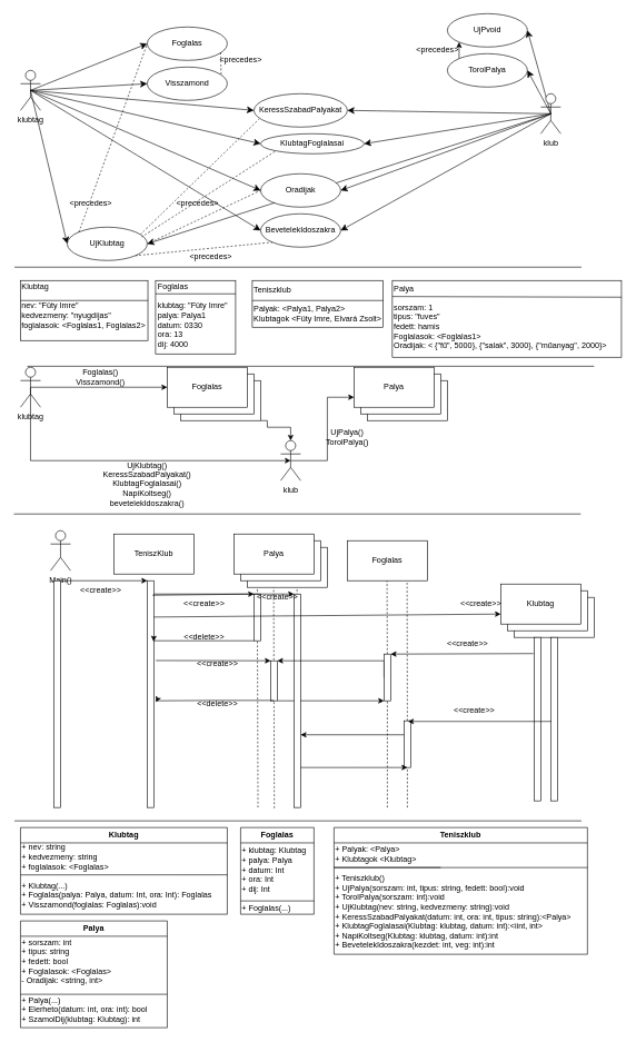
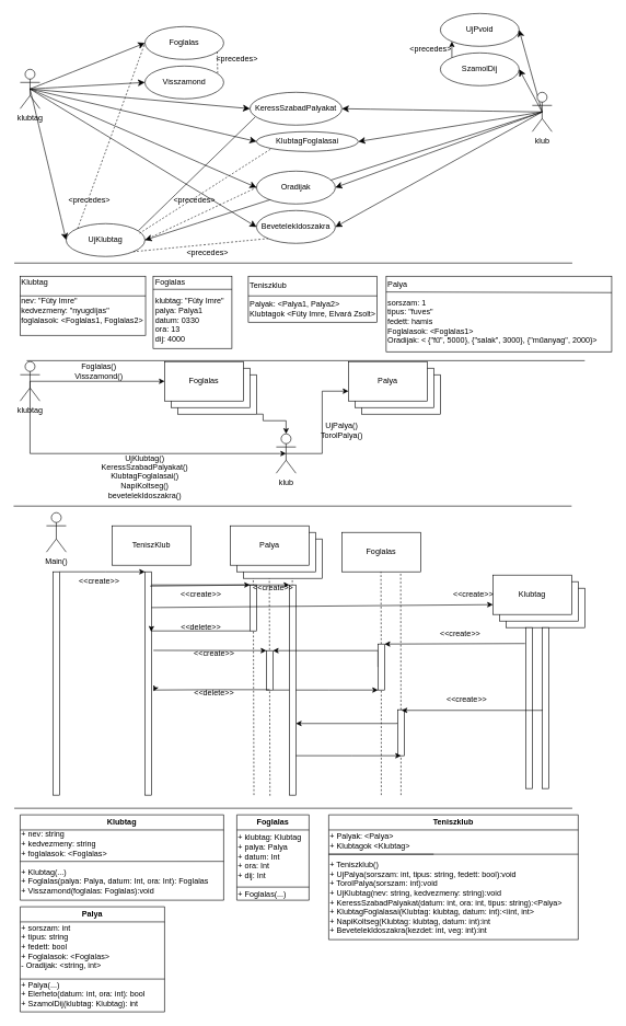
- <mxCell id="25" value="TorolPalya" style="ellipse;whiteSpace=wrap;html=1;" parent="1" vertex="1"><mxGeometry x="670" y="80" width="120" height="50" as="geometry" /></mxCell>
+ <mxCell id="25" value="SzamolDij" style="ellipse;whiteSpace=wrap;html=1;" parent="1" vertex="1"><mxGeometry x="670" y="80" width="120" height="50" as="geometry" /></mxCell>
- <mxCell id="55" value="" style="endArrow=none;dashed=1;html=1;rounded=0;fontSize=12;startSize=8;endSize=8;curved=1;entryX=0.056;entryY=0.756;entryDx=0;entryDy=0;entryPerimeter=0;exitX=0.918;exitY=0.212;exitDx=0;exitDy=0;exitPerimeter=0;" parent="1" source="50" target="52" edge="1"><mxGeometry width="50" height="50" relative="1" as="geometry"><mxPoint x="200" y="210" as="sourcePoint" /><mxPoint x="240" y="180" as="targetPoint" /></mxGeometry></mxCell>
+ <mxCell id="55" value="" style="endArrow=none;dashed=0;html=1;rounded=0;fontSize=12;startSize=8;endSize=8;curved=1;entryX=0.056;entryY=0.756;entryDx=0;entryDy=0;entryPerimeter=0;exitX=0.918;exitY=0.212;exitDx=0;exitDy=0;exitPerimeter=0;" parent="1" source="50" target="52" edge="1"><mxGeometry width="50" height="50" relative="1" as="geometry"><mxPoint x="200" y="210" as="sourcePoint" /><mxPoint x="240" y="180" as="targetPoint" /></mxGeometry></mxCell>
- <mxCell id="75" value="Main()" style="shape=umlActor;verticalLabelPosition=bottom;verticalAlign=top;html=1;outlineConnect=0;" parent="1" vertex="1"><mxGeometry x="75" y="795" width="30" height="60" as="geometry" /></mxCell>
+ <mxCell id="75" value="Main()" style="shape=umlActor;verticalLabelPosition=bottom;verticalAlign=top;html=1;outlineConnect=0;" parent="1" vertex="1"><mxGeometry x="70" y="780" width="30" height="60" as="geometry" /></mxCell>
